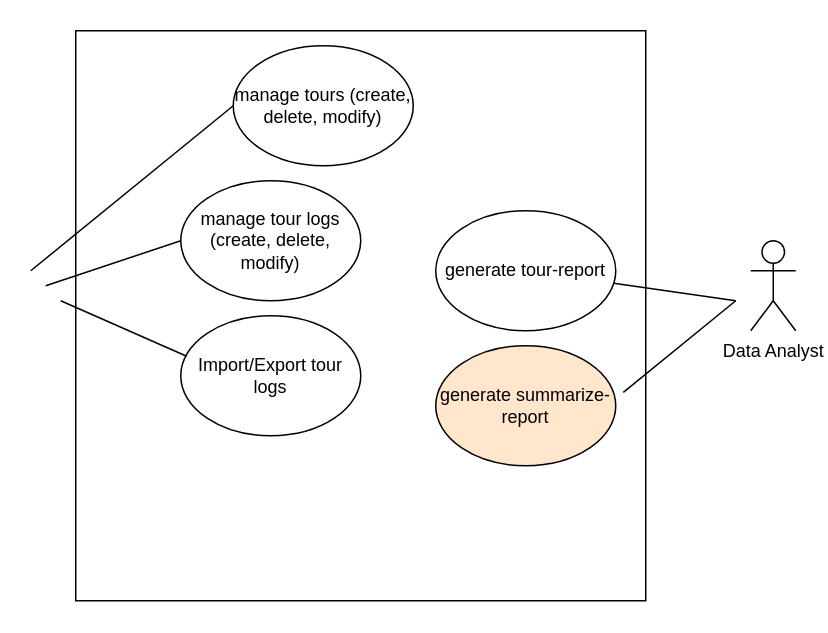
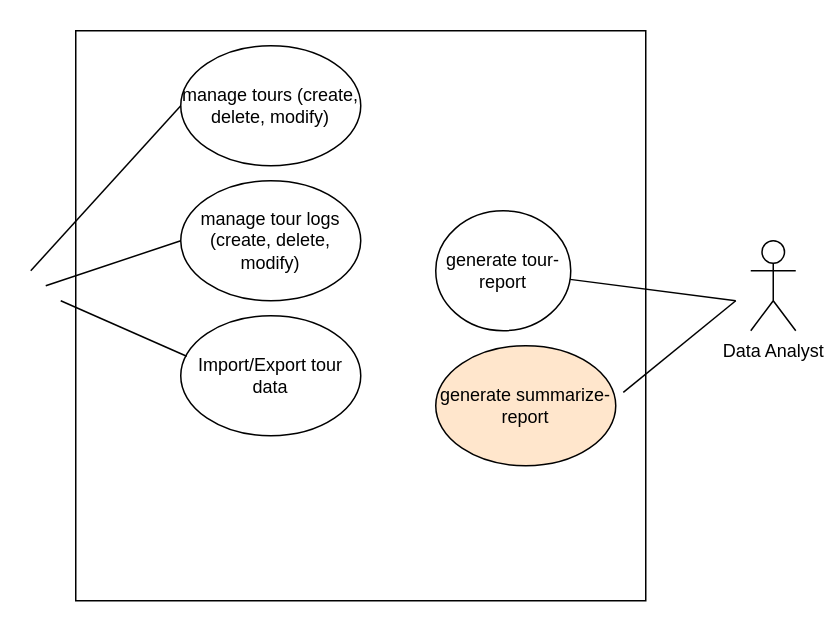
- <mxCell id="3" value="manage tours (create, delete, modify)" style="ellipse;whiteSpace=wrap;html=1;" parent="1" vertex="1"><mxGeometry x="155" y="30" width="120" height="80" as="geometry" /></mxCell>
+ <mxCell id="3" value="manage tours (create, delete, modify)" style="ellipse;whiteSpace=wrap;html=1;" parent="1" vertex="1"><mxGeometry x="120" y="30" width="120" height="80" as="geometry" /></mxCell>
- <mxCell id="6" value="generate tour-report" style="ellipse;whiteSpace=wrap;html=1;" parent="1" vertex="1"><mxGeometry x="290" y="140" width="120" height="80" as="geometry" /></mxCell>
+ <mxCell id="6" value="generate tour-report" style="ellipse;whiteSpace=wrap;html=1;" parent="1" vertex="1"><mxGeometry x="290" y="140" width="90" height="80" as="geometry" /></mxCell>
- <mxCell id="5" value="Import/Export tour logs" style="ellipse;whiteSpace=wrap;html=1;" parent="1" vertex="1"><mxGeometry x="120" y="210" width="120" height="80" as="geometry" /></mxCell>
+ <mxCell id="5" value="Import/Export tour data" style="ellipse;whiteSpace=wrap;html=1;" parent="1" vertex="1"><mxGeometry x="120" y="210" width="120" height="80" as="geometry" /></mxCell>
